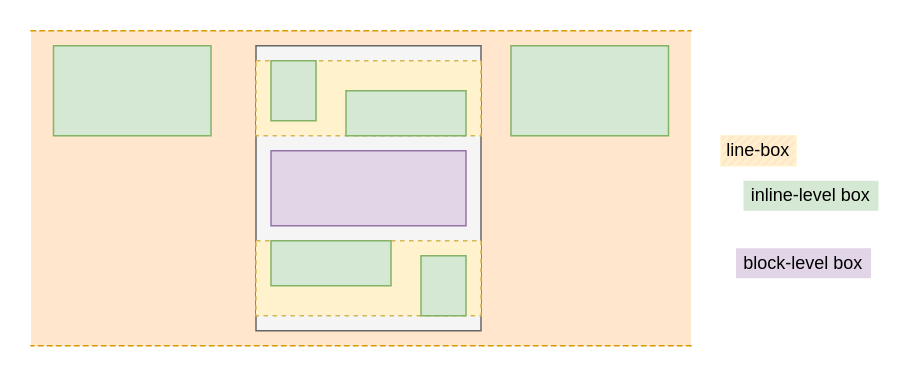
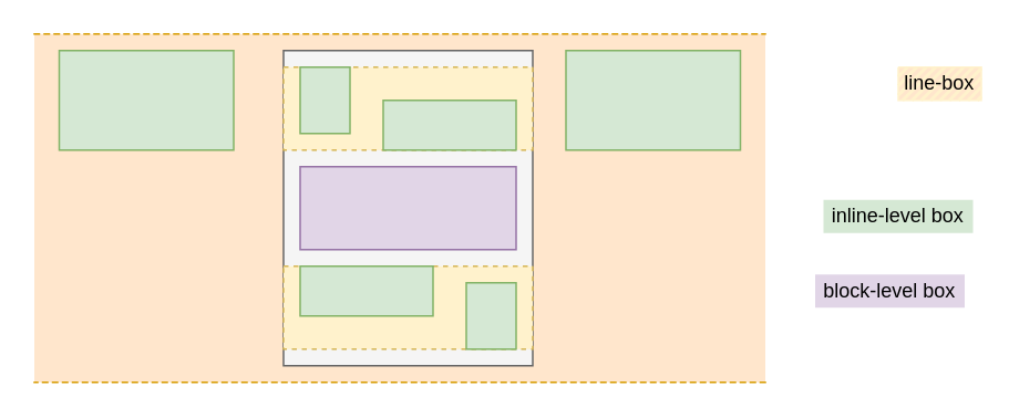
- <mxCell id="4" value="line-box" style="text;html=1;strokeColor=#FFF2CC;fillColor=#ffe6cc;align=center;verticalAlign=middle;whiteSpace=wrap;rounded=0;shape=mxgraph.basic.patternFillRect;fillStyle=diag;step=4;fillStrokeWidth=2;fillStrokeColor=#FFF2CC;fillColor=#ffe6cc" parent="1" vertex="1"><mxGeometry x="480" y="90" width="50" height="20" as="geometry" /></mxCell>
+ <mxCell id="4" value="line-box" style="text;html=1;strokeColor=#FFF2CC;fillColor=#ffe6cc;align=center;verticalAlign=middle;whiteSpace=wrap;rounded=0;shape=mxgraph.basic.patternFillRect;fillStyle=diag;step=4;fillStrokeWidth=2;fillStrokeColor=#FFF2CC;fillColor=#ffe6cc" parent="1" vertex="1"><mxGeometry x="540" y="40" width="50" height="20" as="geometry" /></mxCell>
